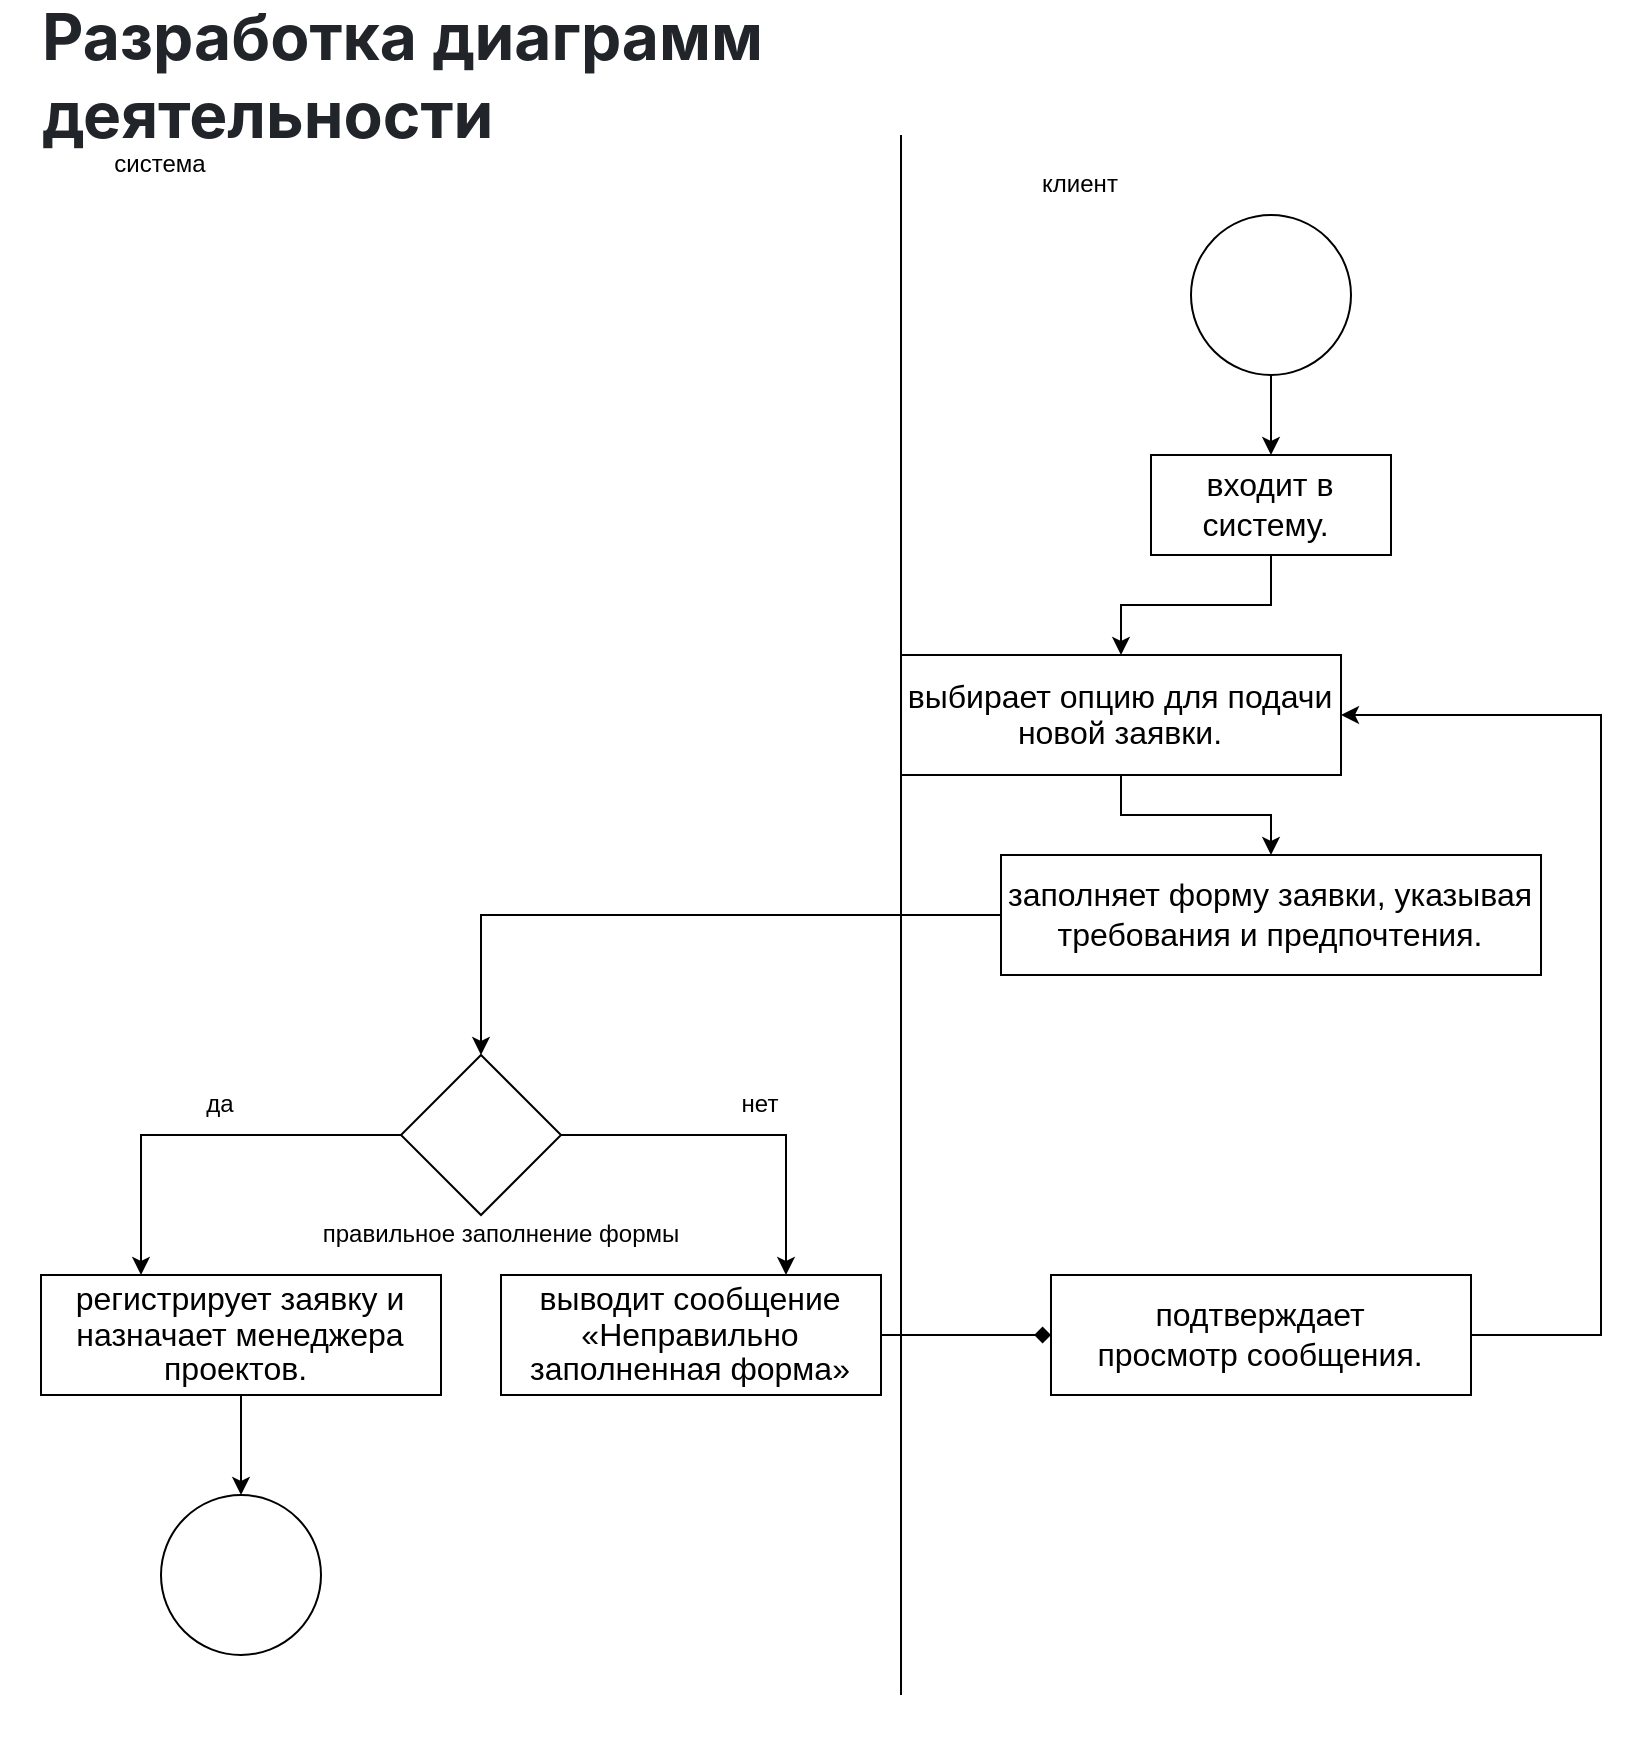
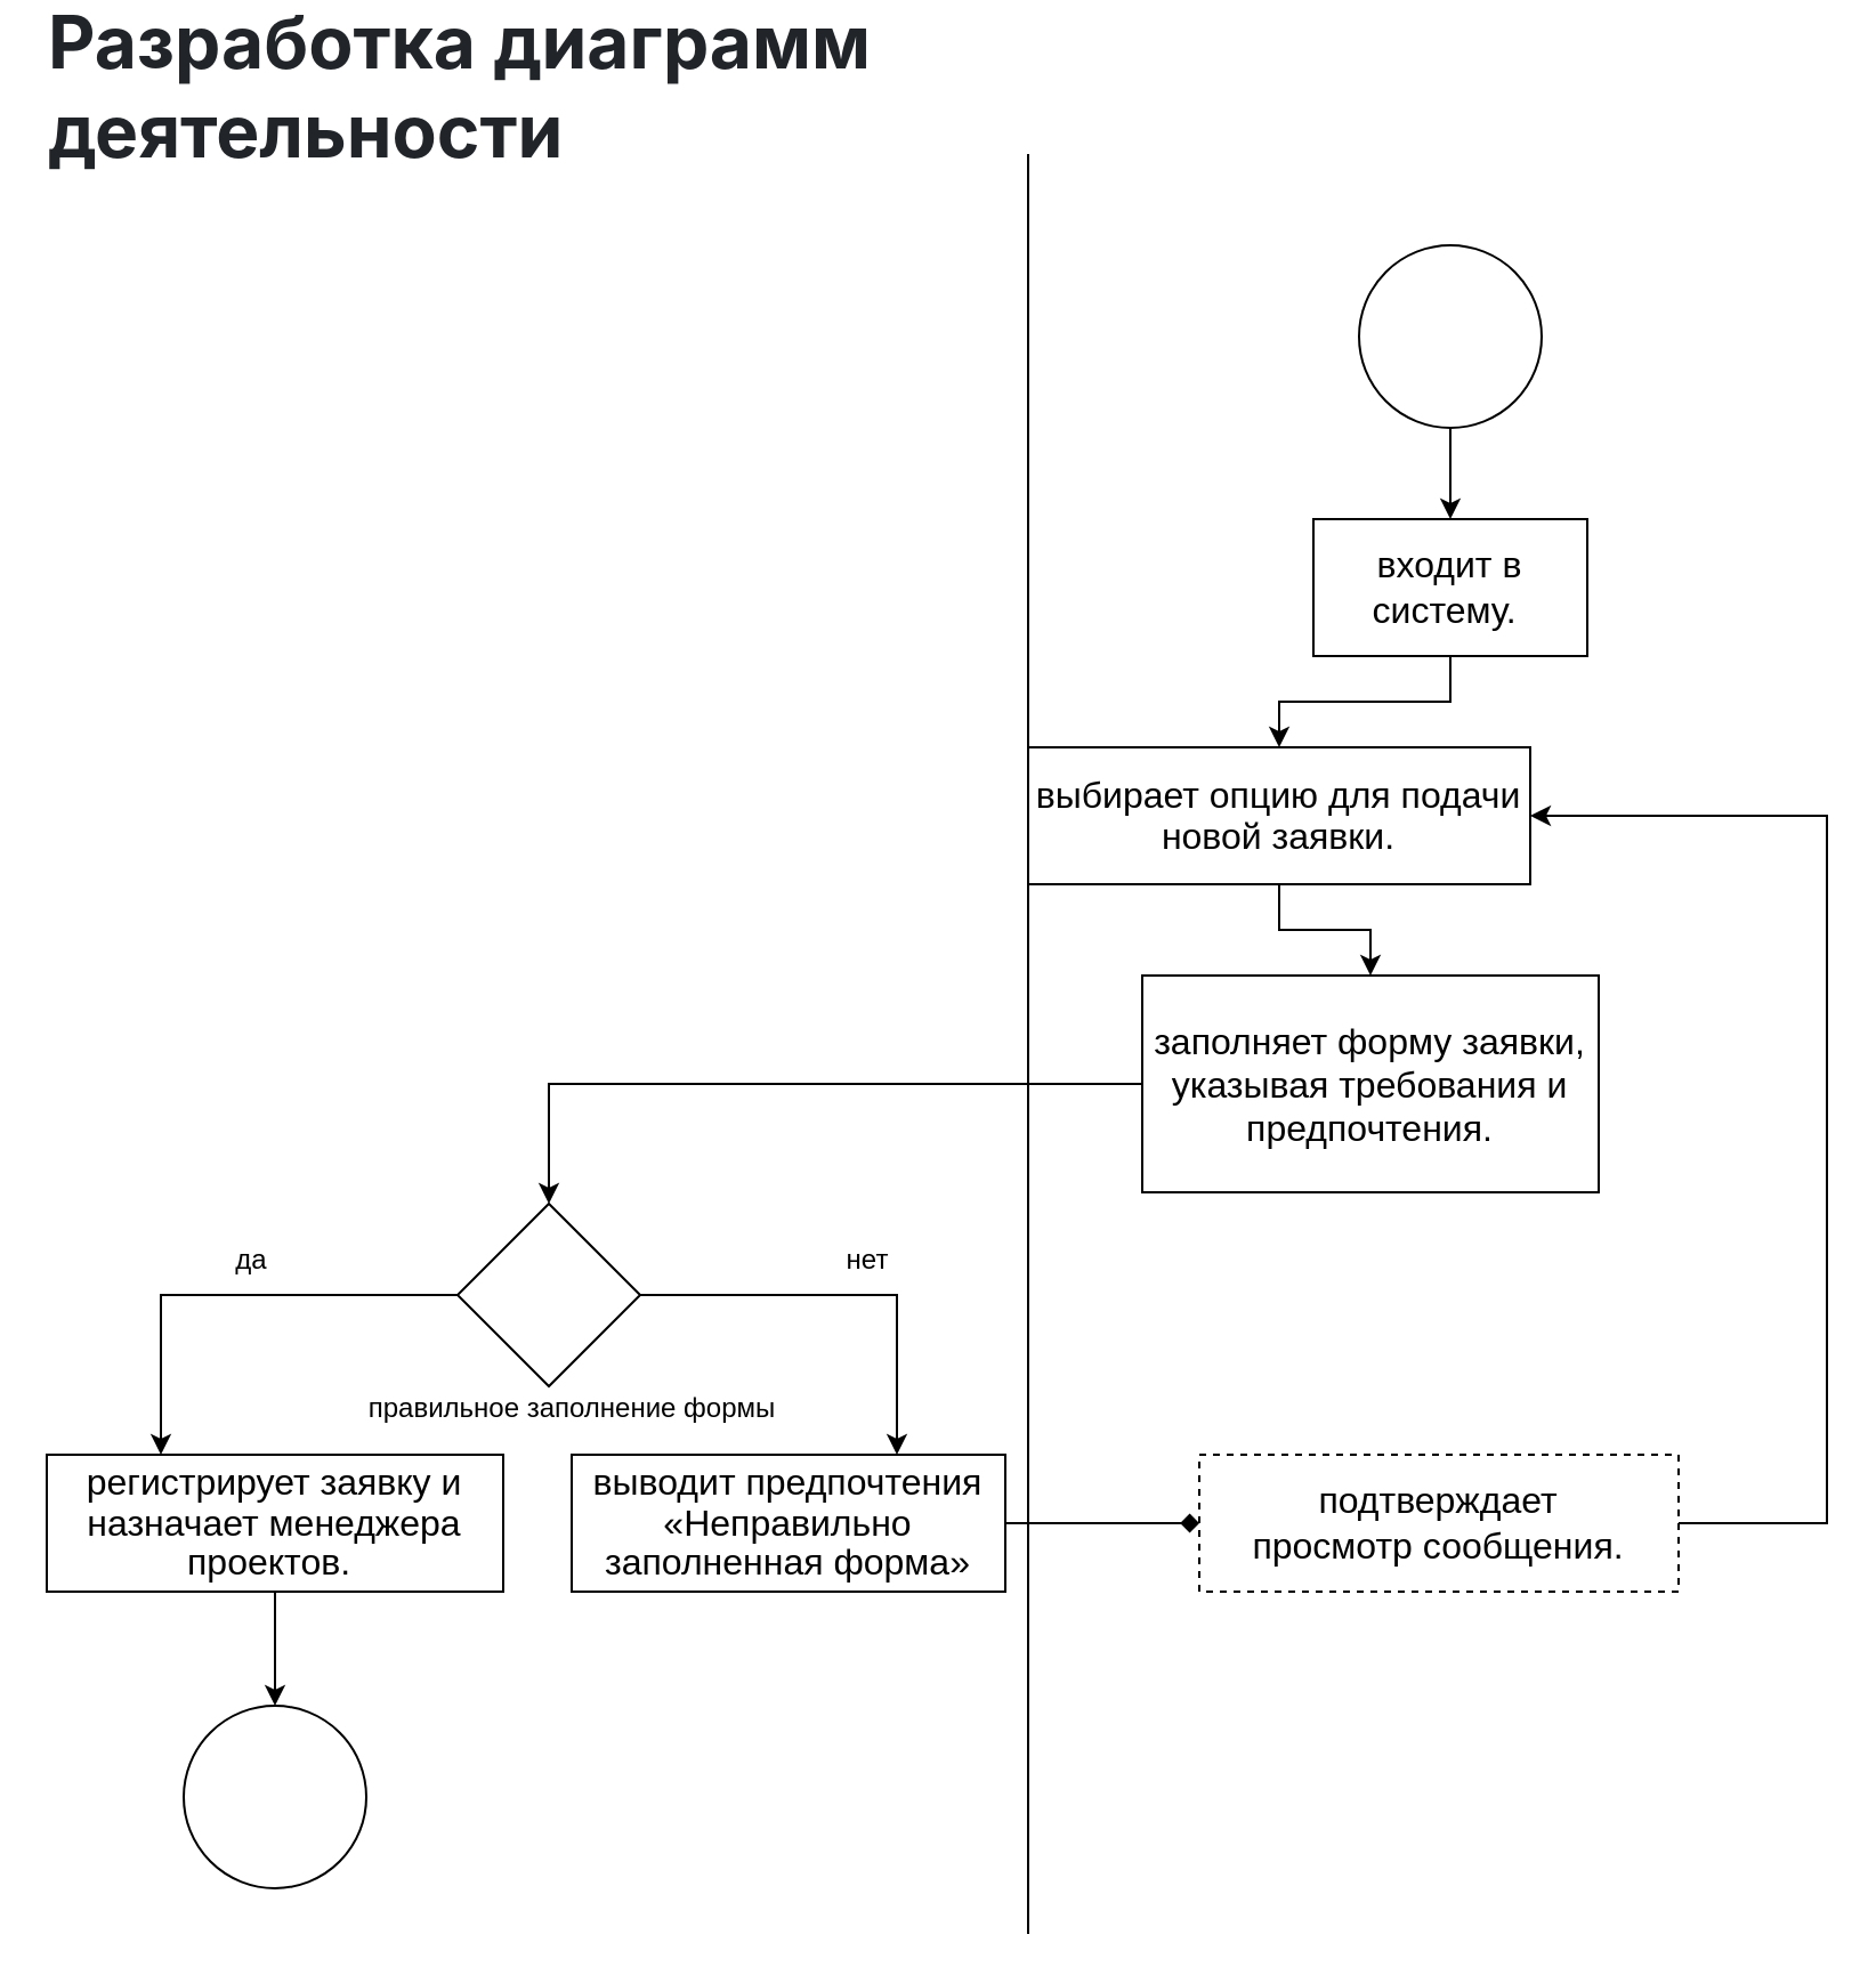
- <mxCell id="9" value="система" style="text;html=1;align=center;verticalAlign=middle;whiteSpace=wrap;rounded=0;" vertex="1" parent="1"><mxGeometry x="50" y="60" width="60" height="30" as="geometry" /></mxCell>
- <mxCell id="8" value="клиент" style="text;html=1;align=center;verticalAlign=middle;whiteSpace=wrap;rounded=0;" vertex="1" parent="1"><mxGeometry x="510" y="70" width="60" height="30" as="geometry" /></mxCell>
- <mxCell id="3" value="&lt;div&gt;&lt;span style=&quot;font-size: 12pt; background-color: initial;&quot;&gt;входит в систему.&amp;nbsp;&lt;/span&gt;&lt;br&gt;&lt;/div&gt;" style="rounded=0;whiteSpace=wrap;html=1;" vertex="1" parent="1"><mxGeometry x="575" y="220" width="120" height="50" as="geometry" /></mxCell>
+ <mxCell id="3" value="&lt;div&gt;&lt;span style=&quot;font-size: 12pt; background-color: initial;&quot;&gt;входит в систему.&amp;nbsp;&lt;/span&gt;&lt;br&gt;&lt;/div&gt;" style="rounded=0;whiteSpace=wrap;html=1;" vertex="1" parent="1"><mxGeometry x="575" y="220" width="120" height="60" as="geometry" /></mxCell>
- <mxCell id="13" value="&lt;div&gt;&lt;span style=&quot;font-size: 12pt; background-color: initial;&quot;&gt;заполняет форму заявки, указывая требования и предпочтения.&lt;/span&gt;&lt;br&gt;&lt;/div&gt;" style="rounded=0;whiteSpace=wrap;html=1;" vertex="1" parent="1"><mxGeometry x="500" y="420" width="270" height="60" as="geometry" /></mxCell>
+ <mxCell id="13" value="&lt;div&gt;&lt;span style=&quot;font-size: 12pt; background-color: initial;&quot;&gt;заполняет форму заявки, указывая требования и предпочтения.&lt;/span&gt;&lt;br&gt;&lt;/div&gt;" style="rounded=0;whiteSpace=wrap;html=1;" vertex="1" parent="1"><mxGeometry x="500" y="420" width="200" height="95" as="geometry" /></mxCell>
- <mxCell id="18" value="&lt;span style=&quot;font-size:12.0pt;line-height:107%;&lt;br/&gt;font-family:&amp;quot;Times New Roman&amp;quot;,serif;mso-fareast-font-family:Calibri;mso-fareast-theme-font:&lt;br/&gt;minor-latin;mso-ansi-language:RU;mso-fareast-language:EN-US;mso-bidi-language:&lt;br/&gt;AR-SA&quot;&gt;выводит сообщение «Неправильно заполненная форма»&lt;/span&gt;" style="rounded=0;whiteSpace=wrap;html=1;" vertex="1" parent="1"><mxGeometry x="250" y="630" width="190" height="60" as="geometry" /></mxCell>
+ <mxCell id="18" value="&lt;span style=&quot;font-size:12.0pt;line-height:107%;&lt;br/&gt;font-family:&amp;quot;Times New Roman&amp;quot;,serif;mso-fareast-font-family:Calibri;mso-fareast-theme-font:&lt;br/&gt;minor-latin;mso-ansi-language:RU;mso-fareast-language:EN-US;mso-bidi-language:&lt;br/&gt;AR-SA&quot;&gt;выводит предпочтения «Неправильно заполненная форма»&lt;/span&gt;" style="rounded=0;whiteSpace=wrap;html=1;" vertex="1" parent="1"><mxGeometry x="250" y="630" width="190" height="60" as="geometry" /></mxCell>
- <mxCell id="26" value="&lt;p class=&quot;MsoNormal&quot;&gt;&lt;span style=&quot;font-size: 16px;&quot;&gt;подтверждает просмотр&amp;nbsp;&lt;/span&gt;&lt;span style=&quot;font-size: 16px; background-color: initial;&quot;&gt;сообщения.&lt;/span&gt;&lt;/p&gt;" style="rounded=0;whiteSpace=wrap;html=1;" vertex="1" parent="1"><mxGeometry x="525" y="630" width="210" height="60" as="geometry" /></mxCell>
+ <mxCell id="26" value="&lt;p class=&quot;MsoNormal&quot;&gt;&lt;span style=&quot;font-size: 16px;&quot;&gt;подтверждает просмотр&amp;nbsp;&lt;/span&gt;&lt;span style=&quot;font-size: 16px; background-color: initial;&quot;&gt;сообщения.&lt;/span&gt;&lt;/p&gt;" style="rounded=0;whiteSpace=wrap;html=1;dashed=1;" vertex="1" parent="1"><mxGeometry x="525" y="630" width="210" height="60" as="geometry" /></mxCell>
